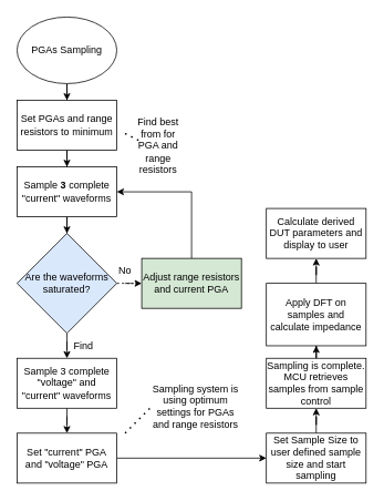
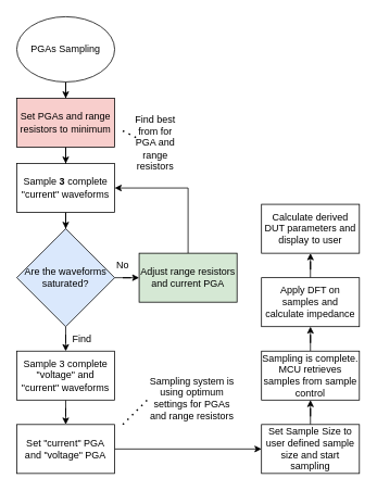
- <mxCell id="13" value="Set PGAs and range resistors to minimum" style="rounded=0;whiteSpace=wrap;html=1;" vertex="1" parent="1"><mxGeometry x="20" y="120" width="120" height="60" as="geometry" /></mxCell>
+ <mxCell id="13" value="Set PGAs and range resistors to minimum" style="rounded=0;whiteSpace=wrap;html=1;fillColor=#f8cecc;" vertex="1" parent="1"><mxGeometry x="20" y="120" width="120" height="60" as="geometry" /></mxCell>
- <mxCell id="6" value="" style="edgeStyle=orthogonalEdgeStyle;rounded=0;orthogonalLoop=1;jettySize=auto;html=1;dashed=1;" edge="1" parent="1" source="8" target="10"><mxGeometry relative="1" as="geometry" /></mxCell>
+ <mxCell id="6" value="" style="edgeStyle=orthogonalEdgeStyle;rounded=0;orthogonalLoop=1;jettySize=auto;html=1;" edge="1" parent="1" source="8" target="10"><mxGeometry relative="1" as="geometry" /></mxCell>
- <mxCell id="26" value="Apply DFT on samples and calculate impedance" style="rounded=0;whiteSpace=wrap;html=1;" vertex="1" parent="1"><mxGeometry x="320" y="340" width="120" height="75" as="geometry" /></mxCell>
+ <mxCell id="26" value="Apply DFT on samples and calculate impedance" style="rounded=0;whiteSpace=wrap;html=1;" vertex="1" parent="1"><mxGeometry x="320" y="340" width="120" height="60" as="geometry" /></mxCell>
